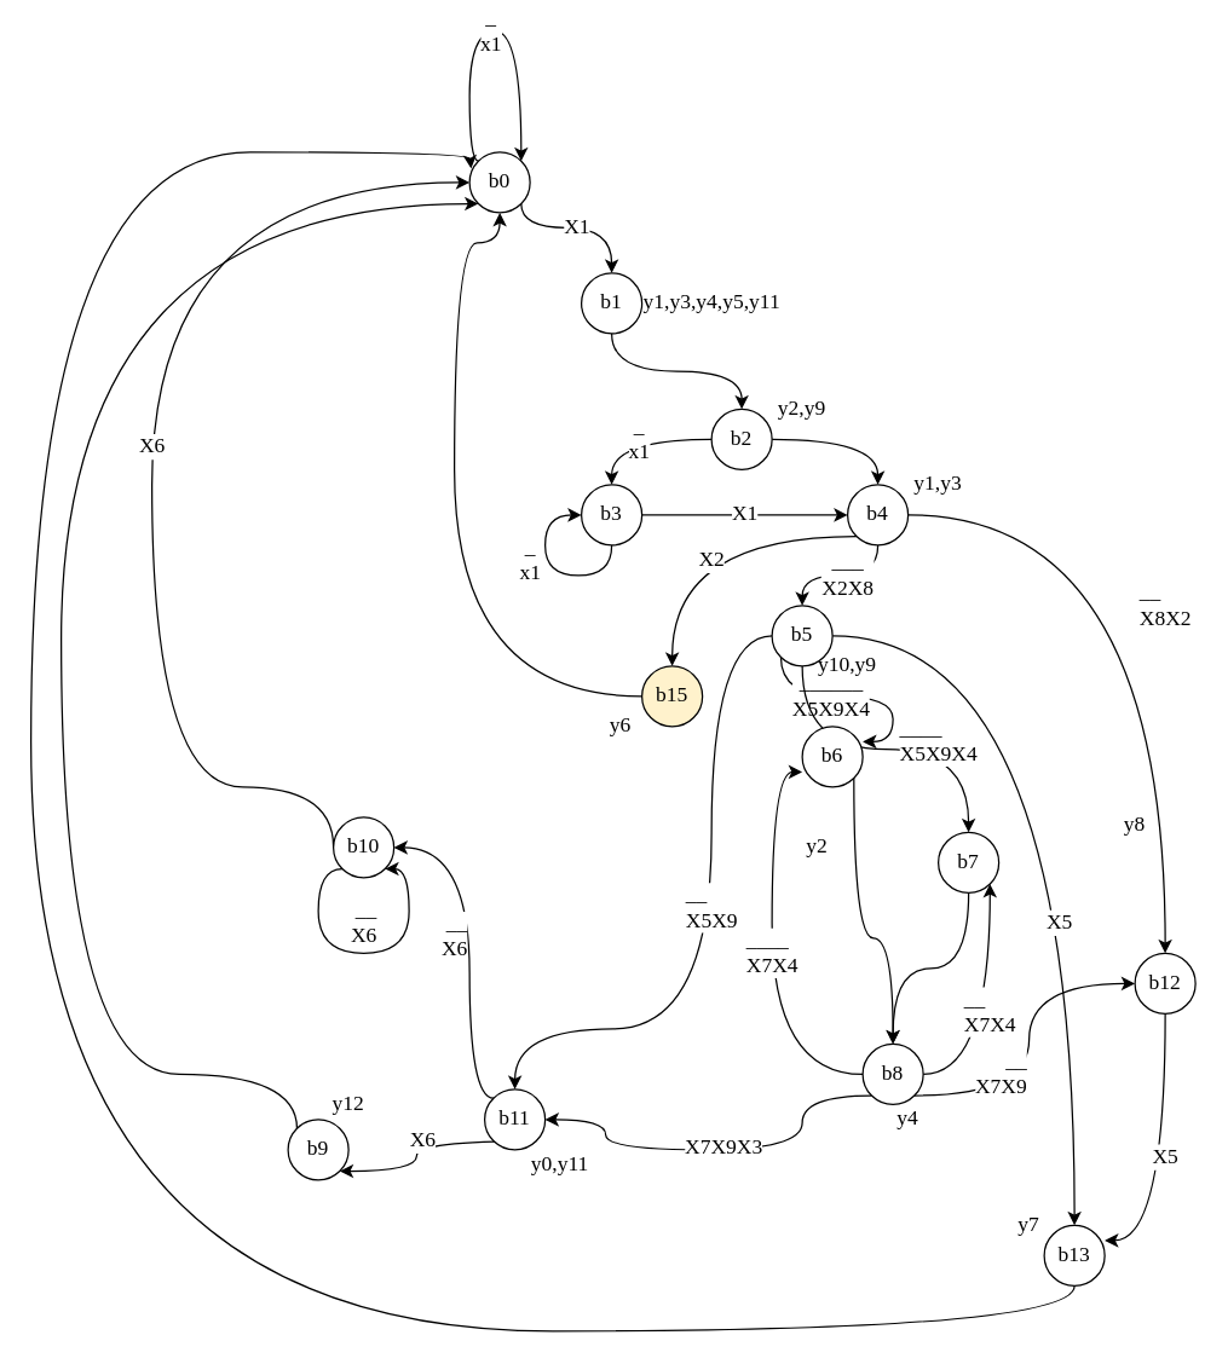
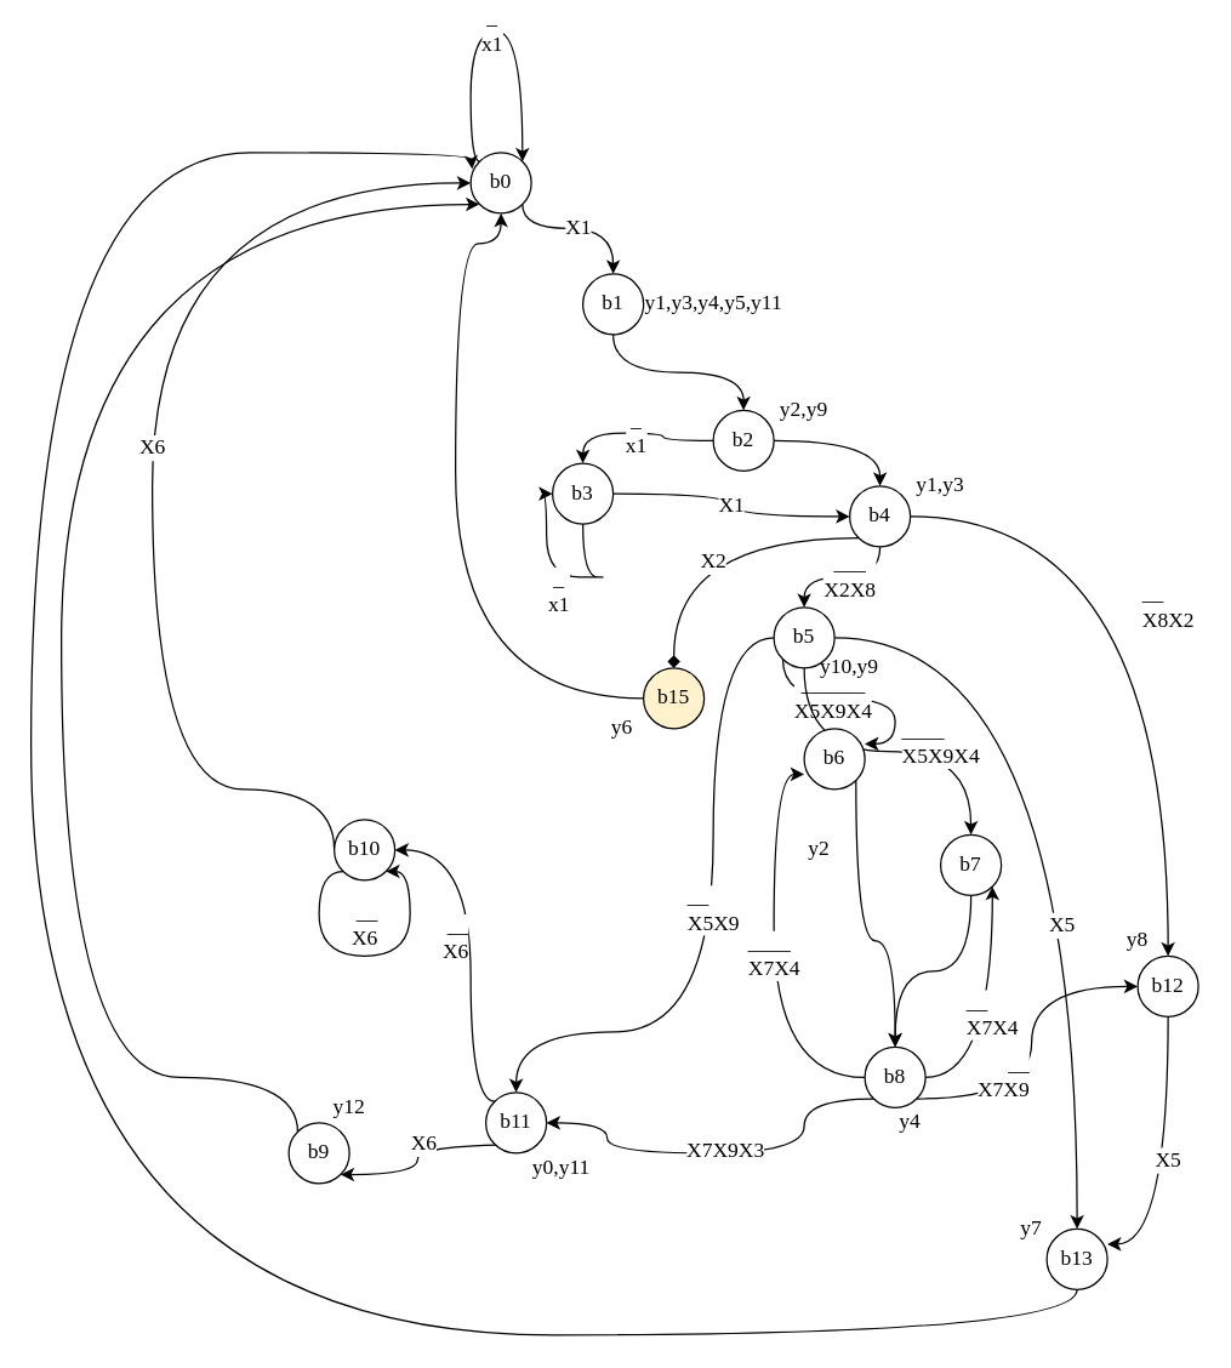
- <mxCell id="11" value="b3" style="ellipse;whiteSpace=wrap;html=1;aspect=fixed;fontSize=14;labelBorderColor=none;fontFamily=Times New Roman;" vertex="1" parent="1"><mxGeometry x="384" y="320" width="40" height="40" as="geometry" /></mxCell>
+ <mxCell id="11" value="b3" style="ellipse;whiteSpace=wrap;html=1;aspect=fixed;fontSize=14;labelBorderColor=none;fontFamily=Times New Roman;" vertex="1" parent="1"><mxGeometry x="364" y="305" width="40" height="40" as="geometry" /></mxCell>
- <mxCell id="13" value="X2" style="edgeStyle=orthogonalEdgeStyle;curved=1;orthogonalLoop=1;jettySize=auto;html=1;exitX=0;exitY=1;exitDx=0;exitDy=0;entryX=0.5;entryY=0;entryDx=0;entryDy=0;labelBackgroundColor=#ffffff;fontSize=14;fontColor=#000000;labelBorderColor=none;fontFamily=Times New Roman;" edge="1" parent="1" source="15" target="25"><mxGeometry x="-0.077" y="16" relative="1" as="geometry"><mxPoint as="offset" /></mxGeometry></mxCell>
+ <mxCell id="13" value="X2" style="edgeStyle=orthogonalEdgeStyle;curved=1;orthogonalLoop=1;jettySize=auto;html=1;exitX=0;exitY=1;exitDx=0;exitDy=0;entryX=0.5;entryY=0;entryDx=0;entryDy=0;labelBackgroundColor=#ffffff;fontSize=14;fontColor=#000000;labelBorderColor=none;fontFamily=Times New Roman;endArrow=diamond;" edge="1" parent="1" source="15" target="25"><mxGeometry x="-0.077" y="16" relative="1" as="geometry"><mxPoint as="offset" /></mxGeometry></mxCell>
- <mxCell id="51" value="y8" style="text;html=1;strokeColor=none;fillColor=none;align=center;verticalAlign=middle;whiteSpace=wrap;rounded=0;fontSize=14;labelBorderColor=none;fontFamily=Times New Roman;" vertex="1" parent="1"><mxGeometry x="730" y="535" width="40" height="20" as="geometry" /></mxCell>
+ <mxCell id="51" value="y8" style="text;html=1;strokeColor=none;fillColor=none;align=center;verticalAlign=middle;whiteSpace=wrap;rounded=0;fontSize=14;labelBorderColor=none;fontFamily=Times New Roman;" vertex="1" parent="1"><mxGeometry x="730" y="610" width="40" height="20" as="geometry" /></mxCell>
